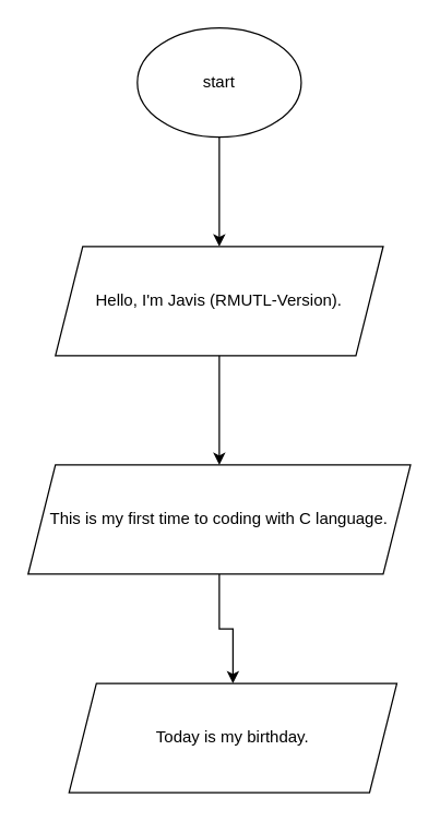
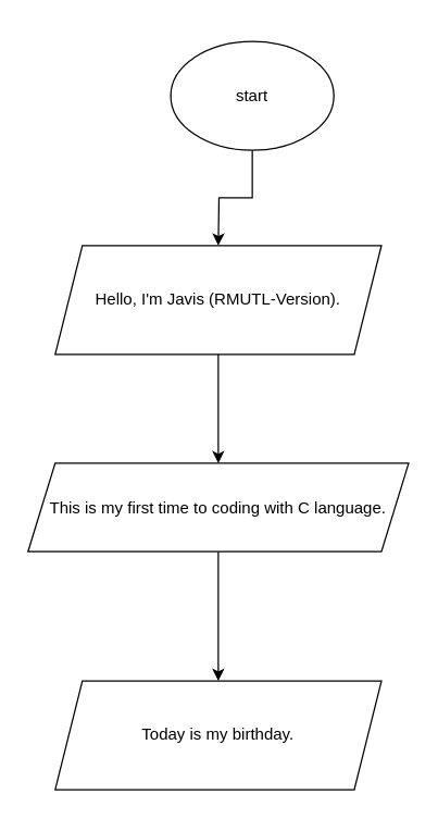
- <mxCell id="3" value="start" style="ellipse;whiteSpace=wrap;html=1;" vertex="1" parent="1"><mxGeometry x="100" y="20" width="120" height="80" as="geometry" /></mxCell>
+ <mxCell id="3" value="start" style="ellipse;whiteSpace=wrap;html=1;" vertex="1" parent="1"><mxGeometry x="125" y="30" width="120" height="80" as="geometry" /></mxCell>
- <mxCell id="7" value="&lt;div&gt;This is my first time to coding with C language.&lt;/div&gt;" style="shape=parallelogram;perimeter=parallelogramPerimeter;whiteSpace=wrap;html=1;fixedSize=1;" vertex="1" parent="1"><mxGeometry x="20" y="340" width="280" height="80" as="geometry" /></mxCell>
+ <mxCell id="7" value="&lt;div&gt;This is my first time to coding with C language.&lt;/div&gt;" style="shape=parallelogram;perimeter=parallelogramPerimeter;whiteSpace=wrap;html=1;fixedSize=1;" vertex="1" parent="1"><mxGeometry x="20" y="340" width="280" height="65" as="geometry" /></mxCell>
- <mxCell id="8" value="Today is my birthday." style="shape=parallelogram;perimeter=parallelogramPerimeter;whiteSpace=wrap;html=1;fixedSize=1;" vertex="1" parent="1"><mxGeometry x="50" y="500" width="240" height="80" as="geometry" /></mxCell>
+ <mxCell id="8" value="Today is my birthday." style="shape=parallelogram;perimeter=parallelogramPerimeter;whiteSpace=wrap;html=1;fixedSize=1;" vertex="1" parent="1"><mxGeometry x="40" y="500" width="240" height="80" as="geometry" /></mxCell>
